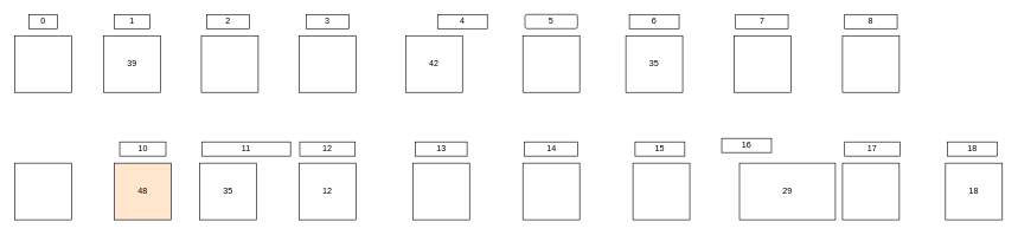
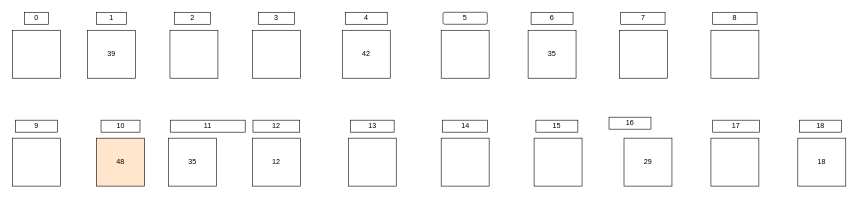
- <mxCell id="25" value="4" style="rounded=0;whiteSpace=wrap;html=1;" parent="1" vertex="1"><mxGeometry x="615" y="20" width="70" height="20" as="geometry" /></mxCell>
+ <mxCell id="25" value="4" style="rounded=0;whiteSpace=wrap;html=1;" parent="1" vertex="1"><mxGeometry x="575" y="20" width="70" height="20" as="geometry" /></mxCell>
+ <mxCell id="30" value="9" style="rounded=0;whiteSpace=wrap;html=1;" parent="1" vertex="1"><mxGeometry x="25" y="200" width="70" height="20" as="geometry" /></mxCell>
- <mxCell id="17" value="29" style="whiteSpace=wrap;html=1;aspect=fixed;" parent="1" vertex="1"><mxGeometry x="1040" y="230" width="135" height="80" as="geometry" /></mxCell>
+ <mxCell id="17" value="29" style="whiteSpace=wrap;html=1;aspect=fixed;" parent="1" vertex="1"><mxGeometry x="1040" y="230" width="80" height="80" as="geometry" /></mxCell>
